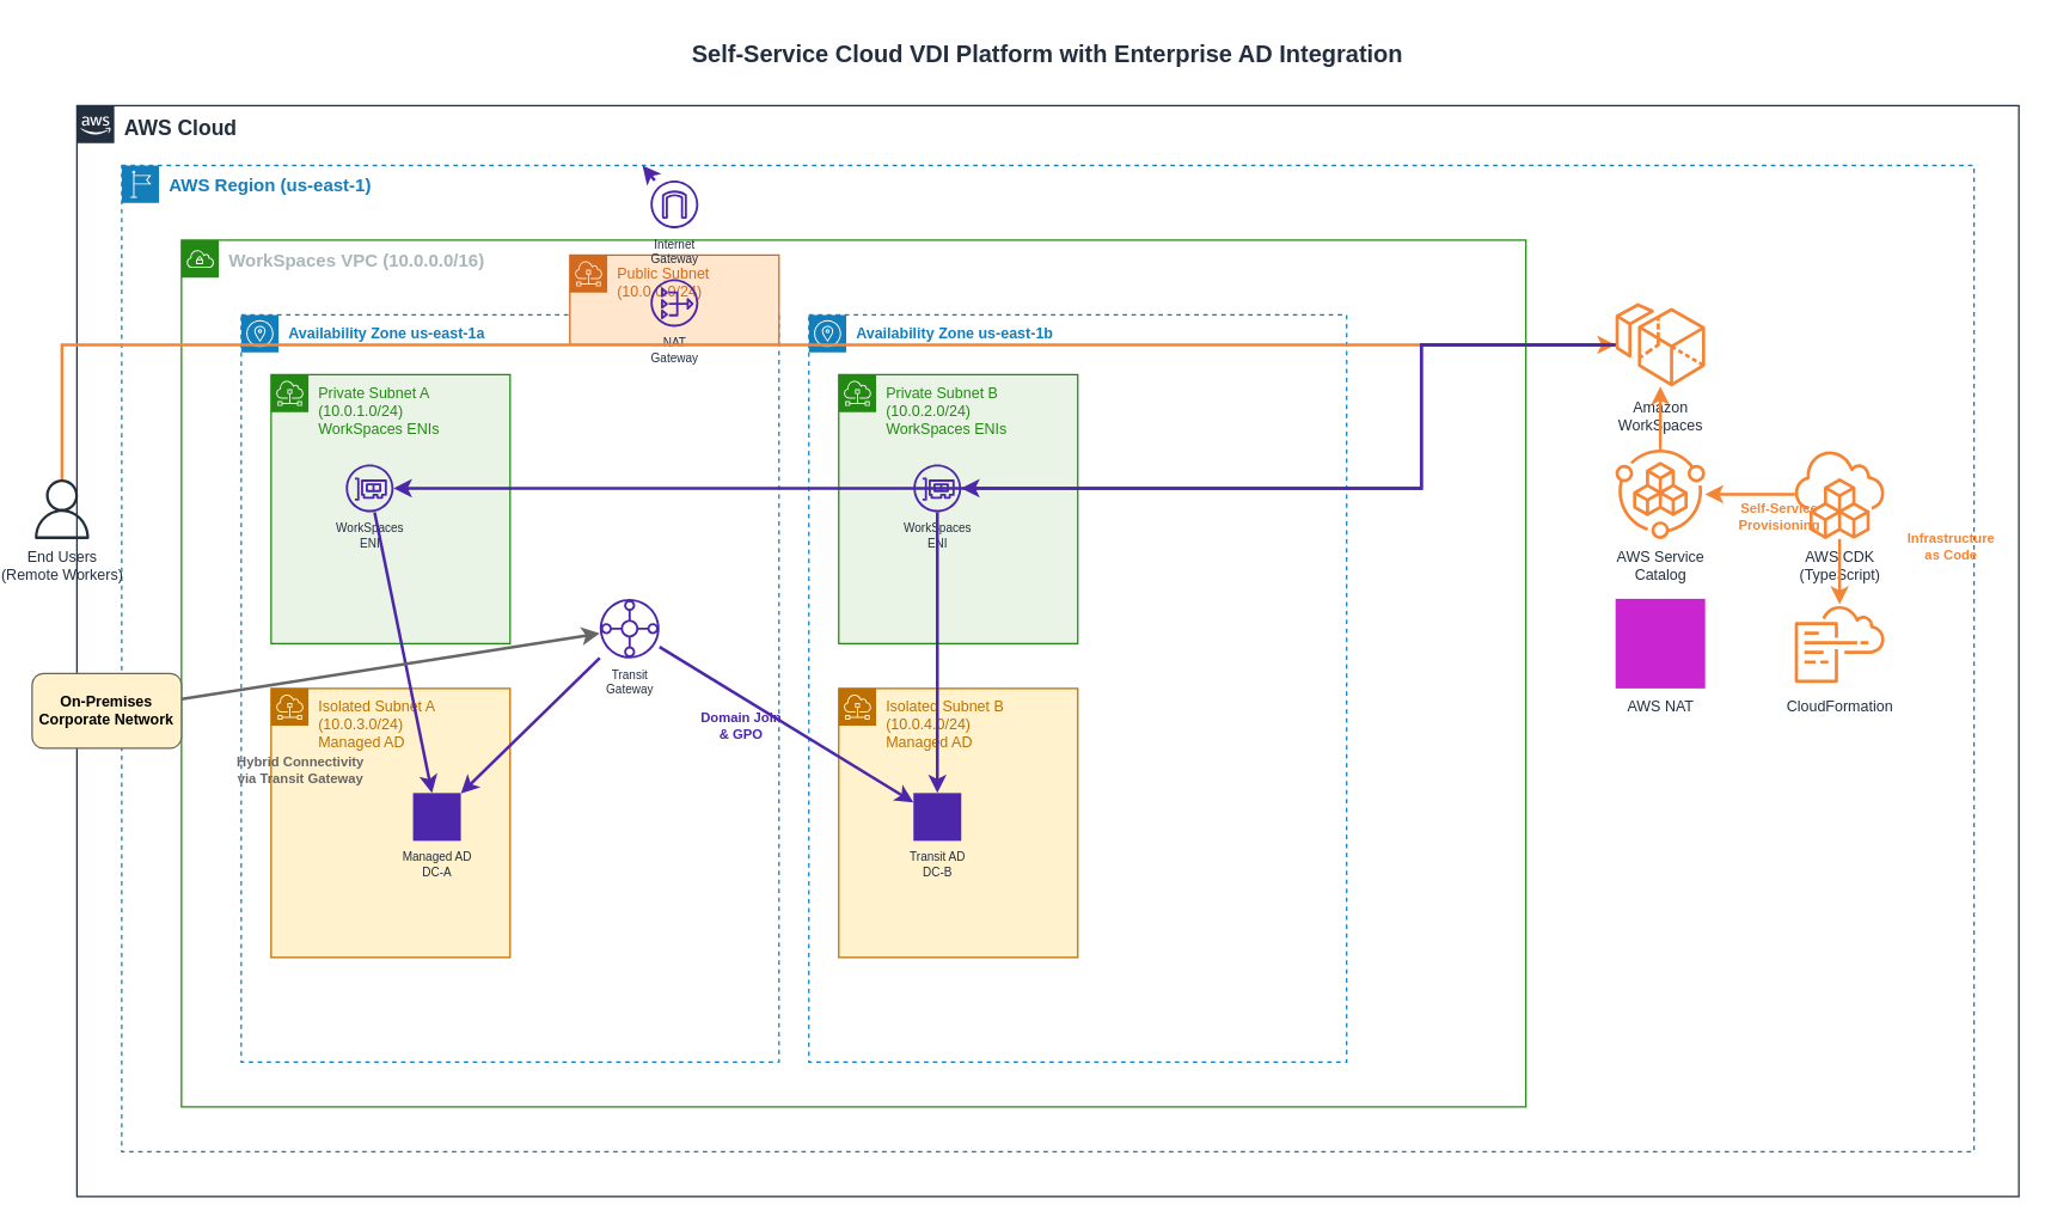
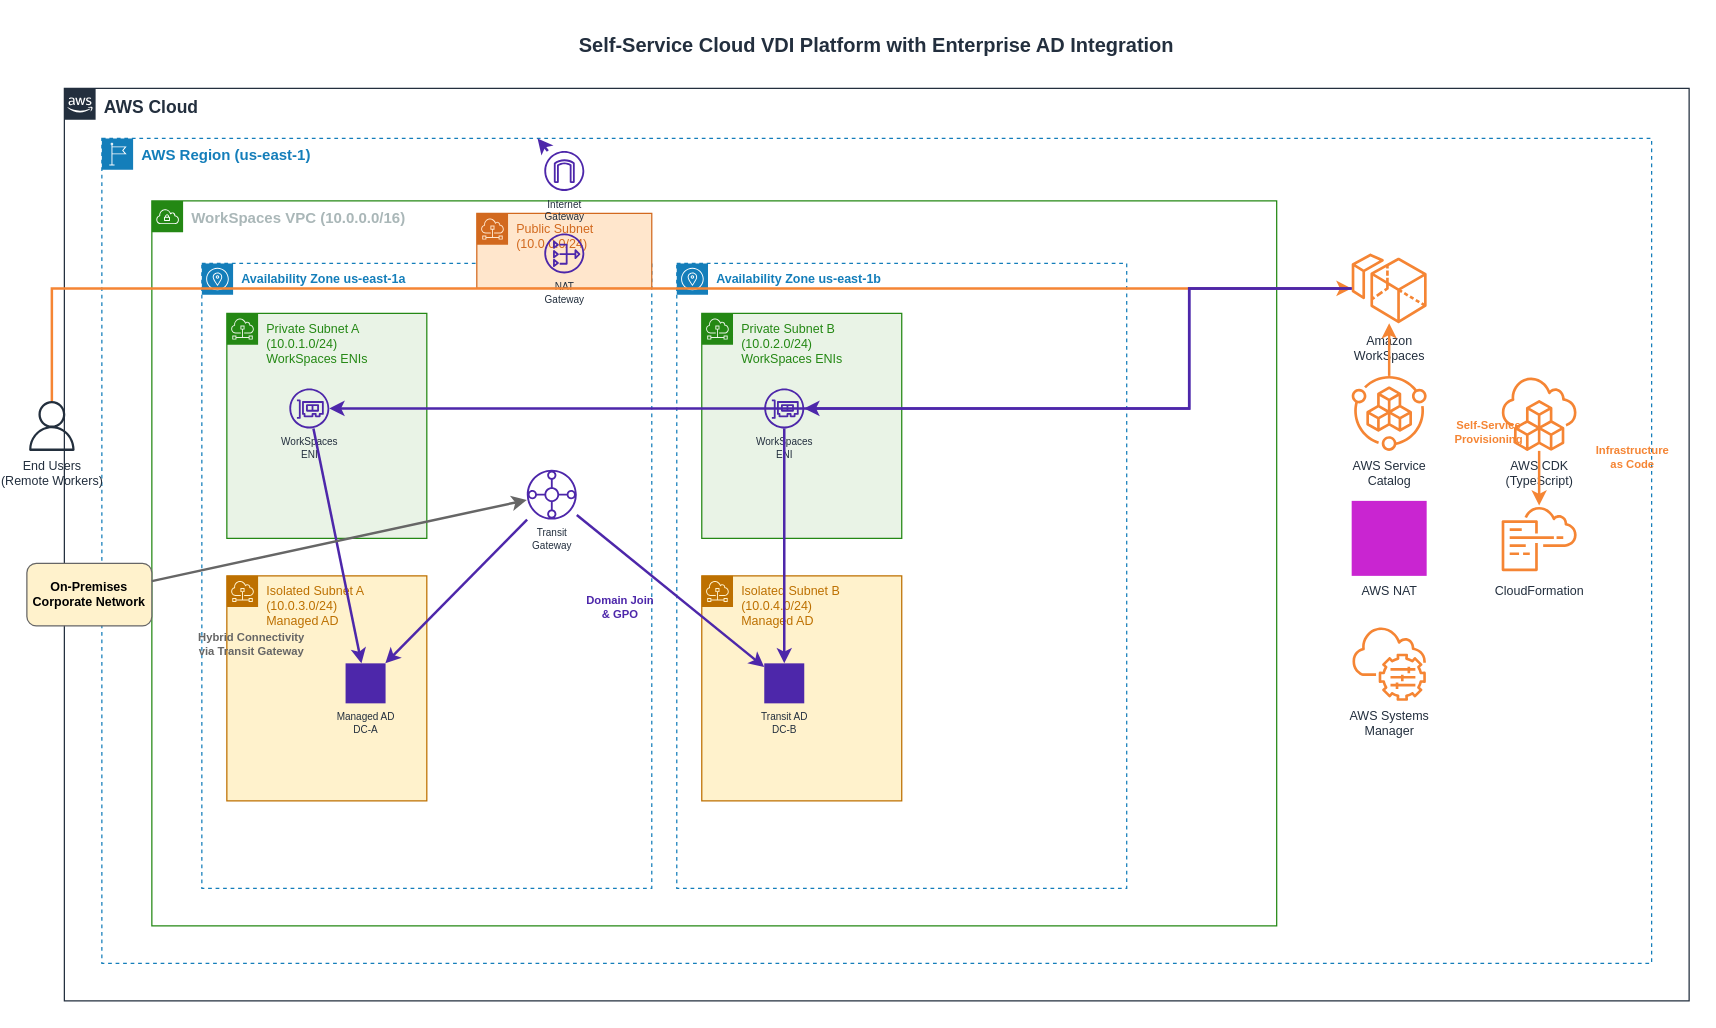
- <mxCell id="37" style="endArrow=classic;html=1;rounded=0;strokeColor=#F58534;strokeWidth=2;" edge="1" parent="1" source="24" target="21"><mxGeometry width="50" height="50" relative="1" as="geometry"><mxPoint x="1200" y="330" as="sourcePoint" /><mxPoint x="1150" y="330" as="targetPoint" /></mxGeometry></mxCell>
- <mxCell id="19" value="Transit&#10;Gateway" style="sketch=0;outlineConnect=0;fontColor=#232F3E;gradientColor=none;fillColor=#4D27AA;strokeColor=none;dashed=0;verticalLabelPosition=bottom;verticalAlign=top;align=center;html=1;fontSize=8;fontStyle=0;aspect=fixed;pointerEvents=1;shape=mxgraph.aws4.transit_gateway;" vertex="1" parent="1"><mxGeometry x="400" y="400" width="40" height="40" as="geometry" /></mxCell>
+ <mxCell id="19" value="Transit&#10;Gateway" style="sketch=0;outlineConnect=0;fontColor=#232F3E;gradientColor=none;fillColor=#4D27AA;strokeColor=none;dashed=0;verticalLabelPosition=bottom;verticalAlign=top;align=center;html=1;fontSize=8;fontStyle=0;aspect=fixed;pointerEvents=1;shape=mxgraph.aws4.transit_gateway;" vertex="1" parent="1"><mxGeometry x="420" y="375" width="40" height="40" as="geometry" /></mxCell>
+ <mxCell id="23" value="AWS Systems&#10;Manager" style="sketch=0;outlineConnect=0;fontColor=#232F3E;gradientColor=none;fillColor=#F58534;strokeColor=none;dashed=0;verticalLabelPosition=bottom;verticalAlign=top;align=center;html=1;fontSize=10;fontStyle=0;aspect=fixed;pointerEvents=1;shape=mxgraph.aws4.systems_manager;" vertex="1" parent="1"><mxGeometry x="1080" y="500" width="60" height="60" as="geometry" /></mxCell>
